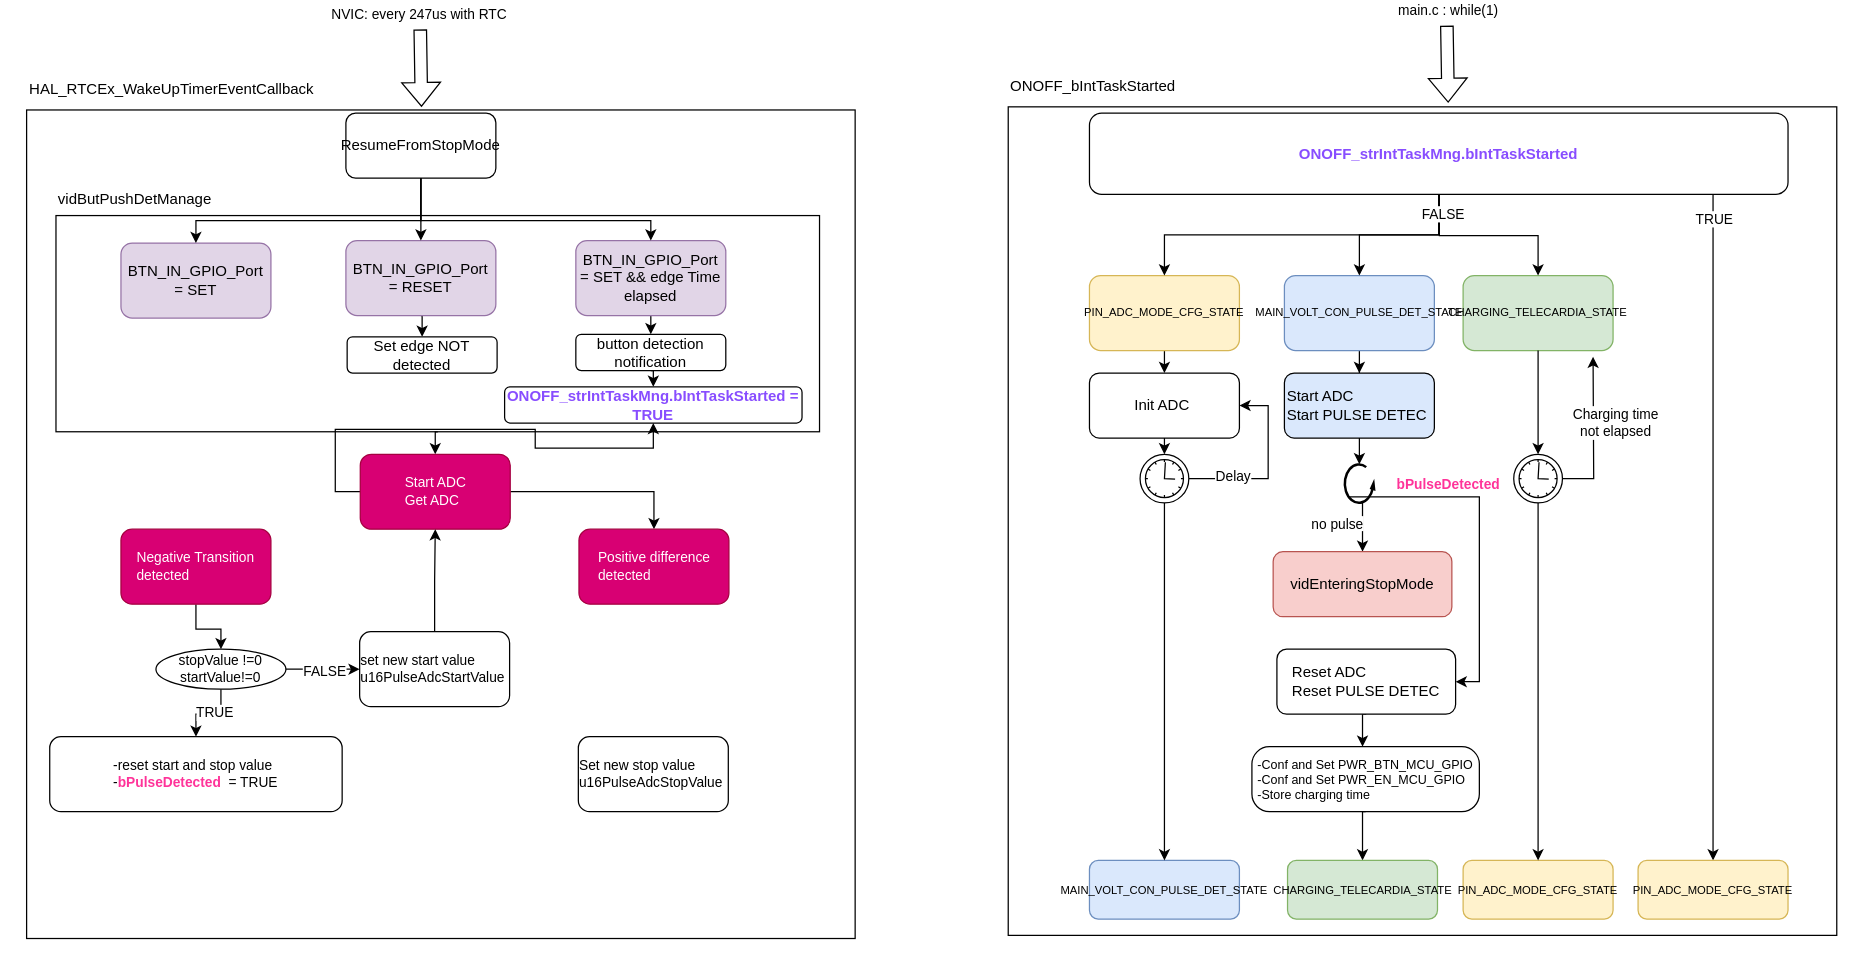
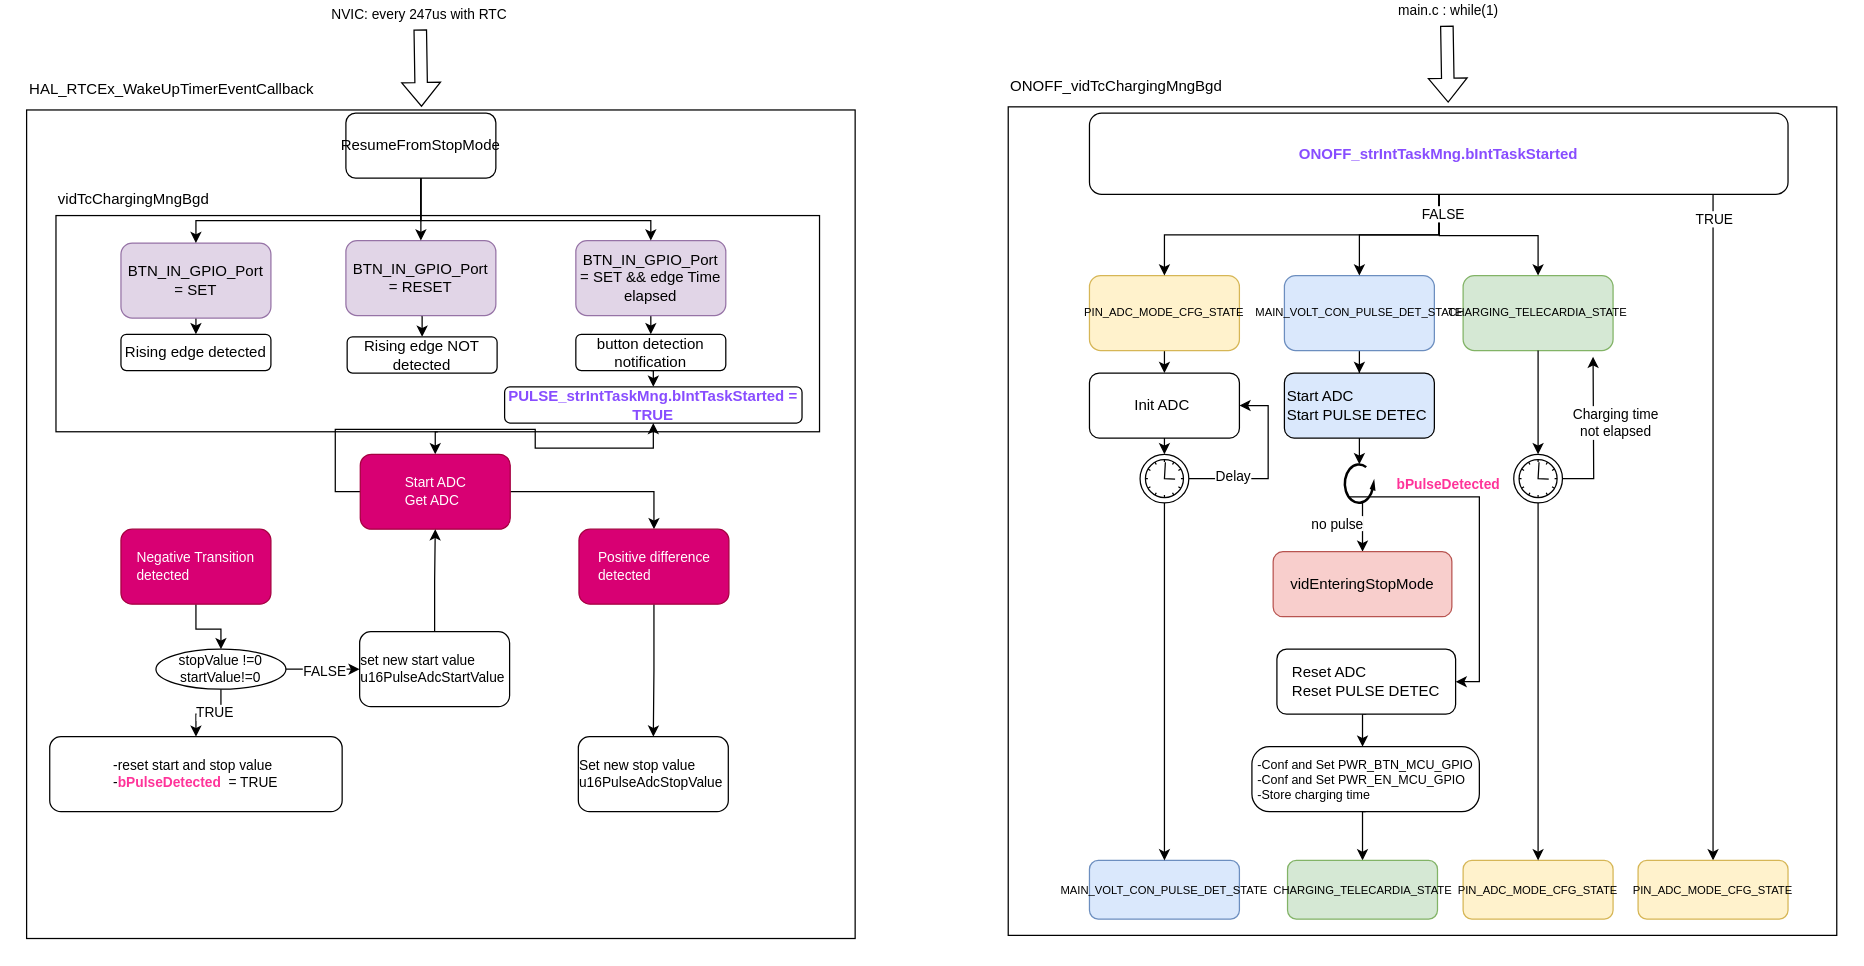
- <mxCell id="5" value="ONOFF_bIntTaskStarted" style="text;whiteSpace=wrap;" parent="1" vertex="1"><mxGeometry x="806" y="55" width="169" height="39" as="geometry" /></mxCell>
+ <mxCell id="5" value="ONOFF_vidTcChargingMngBgd" style="text;whiteSpace=wrap;" parent="1" vertex="1"><mxGeometry x="806" y="55" width="169" height="39" as="geometry" /></mxCell>
- <mxCell id="50" value="vidButPushDetManage" style="text;whiteSpace=wrap;" vertex="1" parent="1"><mxGeometry x="44" y="145" width="169" height="39" as="geometry" /></mxCell>
+ <mxCell id="50" value="vidTcChargingMngBgd" style="text;whiteSpace=wrap;" vertex="1" parent="1"><mxGeometry x="44" y="145" width="169" height="39" as="geometry" /></mxCell>
+ <mxCell id="52" style="edgeStyle=orthogonalEdgeStyle;rounded=0;orthogonalLoop=1;jettySize=auto;html=1;exitX=0.5;exitY=1;exitDx=0;exitDy=0;entryX=0.5;entryY=0;entryDx=0;entryDy=0;" edge="1" parent="1" source="53" target="58"><mxGeometry relative="1" as="geometry" /></mxCell>
+ <mxCell id="58" value="Rising edge detected" style="rounded=1;whiteSpace=wrap;html=1;" vertex="1" parent="1"><mxGeometry x="96" y="267" width="120" height="29" as="geometry" /></mxCell>
- <mxCell id="59" value="Set edge NOT detected" style="rounded=1;whiteSpace=wrap;html=1;" vertex="1" parent="1"><mxGeometry x="277" y="269" width="120" height="29" as="geometry" /></mxCell>
+ <mxCell id="59" value="Rising edge NOT detected" style="rounded=1;whiteSpace=wrap;html=1;" vertex="1" parent="1"><mxGeometry x="277" y="269" width="120" height="29" as="geometry" /></mxCell>
- <mxCell id="62" value="&lt;b&gt;&lt;font color=&quot;#884dff&quot;&gt;ONOFF_strIntTaskMng.bIntTaskStarted = TRUE&lt;/font&gt;&lt;/b&gt;" style="rounded=1;whiteSpace=wrap;html=1;" vertex="1" parent="1"><mxGeometry x="403" y="309" width="238" height="29" as="geometry" /></mxCell>
+ <mxCell id="62" value="&lt;b&gt;&lt;font color=&quot;#884dff&quot;&gt;PULSE_strIntTaskMng.bIntTaskStarted = TRUE&lt;/font&gt;&lt;/b&gt;" style="rounded=1;whiteSpace=wrap;html=1;" vertex="1" parent="1"><mxGeometry x="403" y="309" width="238" height="29" as="geometry" /></mxCell>
+ <mxCell id="72" style="edgeStyle=orthogonalEdgeStyle;rounded=0;orthogonalLoop=1;jettySize=auto;html=1;exitX=0.5;exitY=1;exitDx=0;exitDy=0;" edge="1" parent="1" source="73" target="74"><mxGeometry relative="1" as="geometry" /></mxCell>
